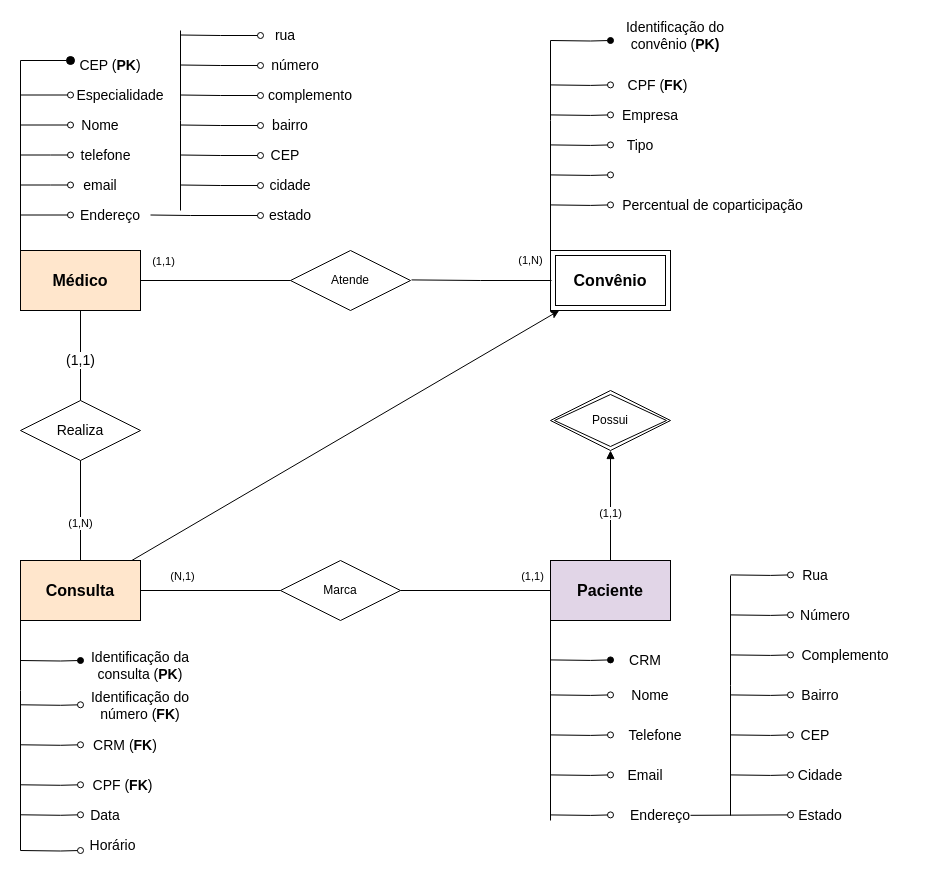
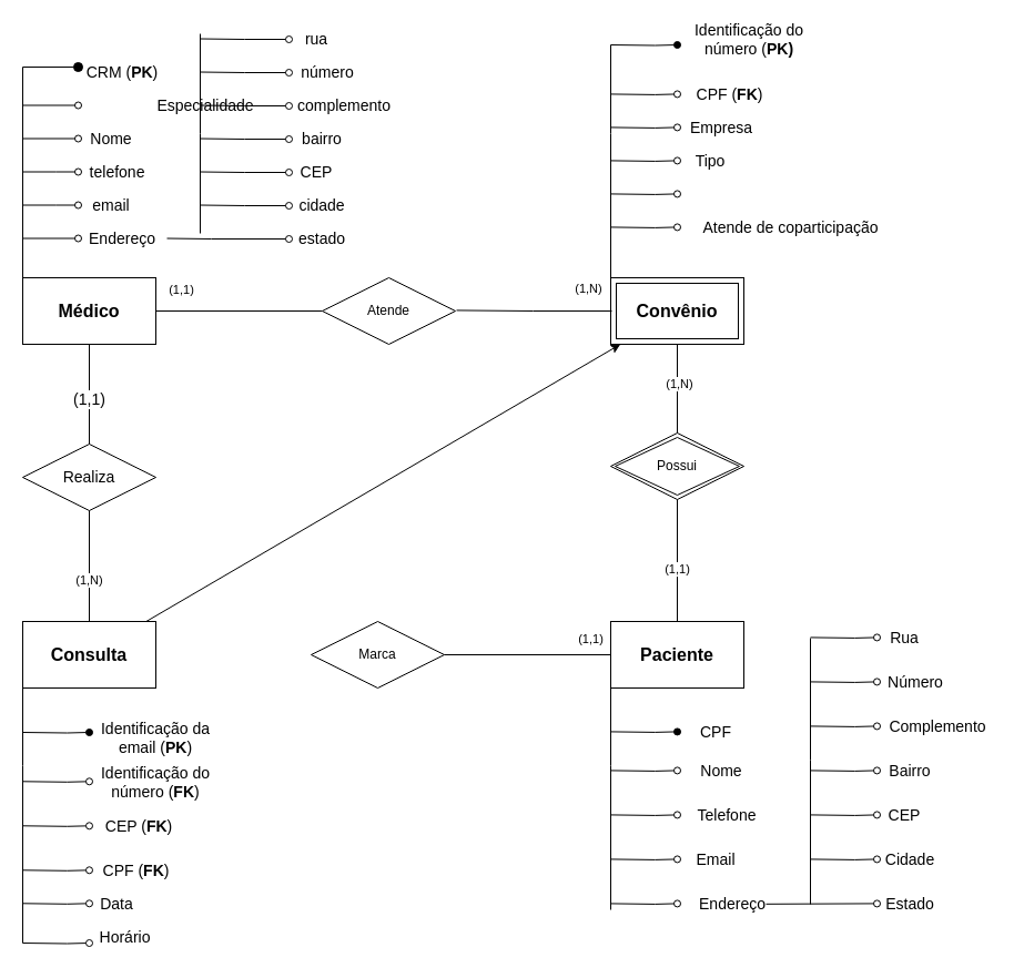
- <mxCell id="74" value="Identificação do&lt;br&gt;convênio (&lt;b&gt;PK)&lt;/b&gt;" style="text;html=1;align=center;verticalAlign=middle;whiteSpace=wrap;rounded=0;fontSize=14;" vertex="1" parent="1"><mxGeometry x="610" y="20" width="130" height="30" as="geometry" /></mxCell>
+ <mxCell id="74" value="Identificação do&lt;br&gt;número (&lt;b&gt;PK)&lt;/b&gt;" style="text;html=1;align=center;verticalAlign=middle;whiteSpace=wrap;rounded=0;fontSize=14;" vertex="1" parent="1"><mxGeometry x="610" y="20" width="130" height="30" as="geometry" /></mxCell>
- <mxCell id="15" value="&lt;font style=&quot;font-size: 14px;&quot;&gt;CEP (&lt;b&gt;PK&lt;/b&gt;)&lt;/font&gt;" style="text;html=1;align=center;verticalAlign=middle;whiteSpace=wrap;rounded=0;" vertex="1" parent="1"><mxGeometry x="75" y="50" width="70" height="30" as="geometry" /></mxCell>
+ <mxCell id="15" value="&lt;font style=&quot;font-size: 14px;&quot;&gt;CRM (&lt;b&gt;PK&lt;/b&gt;)&lt;/font&gt;" style="text;html=1;align=center;verticalAlign=middle;whiteSpace=wrap;rounded=0;" vertex="1" parent="1"><mxGeometry x="75" y="50" width="70" height="30" as="geometry" /></mxCell>
- <mxCell id="14" value="&lt;font style=&quot;font-size: 14px;&quot;&gt;Especialidade&lt;/font&gt;" style="text;html=1;align=center;verticalAlign=middle;whiteSpace=wrap;rounded=0;" vertex="1" parent="1"><mxGeometry x="90" y="80" width="60" height="30" as="geometry" /></mxCell>
+ <mxCell id="14" value="&lt;font style=&quot;font-size: 14px;&quot;&gt;Especialidade&lt;/font&gt;" style="text;html=1;align=center;verticalAlign=middle;whiteSpace=wrap;rounded=0;" vertex="1" parent="1"><mxGeometry x="155" y="80" width="60" height="30" as="geometry" /></mxCell>
- <mxCell id="73" value="Percentual de coparticipação" style="text;html=1;align=center;verticalAlign=middle;whiteSpace=wrap;rounded=0;fontSize=14;" vertex="1" parent="1"><mxGeometry x="620" y="190" width="185" height="30" as="geometry" /></mxCell>
+ <mxCell id="73" value="Atende de coparticipação" style="text;html=1;align=center;verticalAlign=middle;whiteSpace=wrap;rounded=0;fontSize=14;" vertex="1" parent="1"><mxGeometry x="620" y="190" width="185" height="30" as="geometry" /></mxCell>
- <mxCell id="4" value="&lt;h3&gt;&lt;font style=&quot;font-size: 16px;&quot;&gt;Médico&lt;/font&gt;&lt;/h3&gt;" style="rounded=0;whiteSpace=wrap;html=1;fillColor=#ffe6cc;" vertex="1" parent="1"><mxGeometry x="20" y="250" width="120" height="60" as="geometry" /></mxCell>
+ <mxCell id="4" value="&lt;h3&gt;&lt;font style=&quot;font-size: 16px;&quot;&gt;Médico&lt;/font&gt;&lt;/h3&gt;" style="rounded=0;whiteSpace=wrap;html=1;" vertex="1" parent="1"><mxGeometry x="20" y="250" width="120" height="60" as="geometry" /></mxCell>
+ <mxCell id="86" value="" style="endArrow=none;html=1;rounded=0;entryX=0.5;entryY=1;entryDx=0;entryDy=0;exitX=0.5;exitY=0;exitDx=0;exitDy=0;" edge="1" parent="1" source="78" target="77"><mxGeometry width="50" height="50" relative="1" as="geometry"><mxPoint x="490" y="440" as="sourcePoint" /><mxPoint x="490" y="340" as="targetPoint" /></mxGeometry></mxCell>
+ <mxCell id="87" value="(1,N)" style="edgeLabel;html=1;align=center;verticalAlign=middle;resizable=0;points=[];" vertex="1" connectable="0" parent="86"><mxGeometry x="0.121" y="-1" relative="1" as="geometry"><mxPoint as="offset" /></mxGeometry></mxCell>
- <mxCell id="88" value="" style="endArrow=block;html=1;rounded=0;entryX=0.5;entryY=1;entryDx=0;entryDy=0;exitX=0.5;exitY=0;exitDx=0;exitDy=0;" edge="1" parent="1" source="31" target="78"><mxGeometry width="50" height="50" relative="1" as="geometry"><mxPoint x="540" y="550" as="sourcePoint" /><mxPoint x="540" y="450" as="targetPoint" /></mxGeometry></mxCell>
+ <mxCell id="88" value="" style="endArrow=none;html=1;rounded=0;entryX=0.5;entryY=1;entryDx=0;entryDy=0;exitX=0.5;exitY=0;exitDx=0;exitDy=0;" edge="1" parent="1" source="31" target="78"><mxGeometry width="50" height="50" relative="1" as="geometry"><mxPoint x="540" y="550" as="sourcePoint" /><mxPoint x="540" y="450" as="targetPoint" /></mxGeometry></mxCell>
- <mxCell id="33" value="&lt;h3&gt;&lt;font style=&quot;font-size: 16px;&quot;&gt;Consulta&lt;/font&gt;&lt;/h3&gt;" style="rounded=0;whiteSpace=wrap;html=1;fillColor=#ffe6cc;" vertex="1" parent="1"><mxGeometry x="20" y="560" width="120" height="60" as="geometry" /></mxCell>
+ <mxCell id="33" value="&lt;h3&gt;&lt;font style=&quot;font-size: 16px;&quot;&gt;Consulta&lt;/font&gt;&lt;/h3&gt;" style="rounded=0;whiteSpace=wrap;html=1;" vertex="1" parent="1"><mxGeometry x="20" y="560" width="120" height="60" as="geometry" /></mxCell>
- <mxCell id="92" value="" style="endArrow=none;html=1;rounded=0;entryX=0;entryY=0.5;entryDx=0;entryDy=0;exitX=1;exitY=0.5;exitDx=0;exitDy=0;" edge="1" parent="1" source="33" target="81"><mxGeometry width="50" height="50" relative="1" as="geometry"><mxPoint x="200" y="620" as="sourcePoint" /><mxPoint x="200" y="520" as="targetPoint" /></mxGeometry></mxCell>
- <mxCell id="93" value="(N,1)" style="edgeLabel;html=1;align=center;verticalAlign=middle;resizable=0;points=[];" vertex="1" connectable="0" parent="92"><mxGeometry x="0.082" y="5" relative="1" as="geometry"><mxPoint x="-35" y="-10" as="offset" /></mxGeometry></mxCell>
- <mxCell id="31" value="&lt;h3&gt;&lt;font style=&quot;font-size: 16px;&quot;&gt;Paciente&lt;/font&gt;&lt;/h3&gt;" style="rounded=0;whiteSpace=wrap;html=1;fillColor=#e1d5e7;" vertex="1" parent="1"><mxGeometry x="550" y="560" width="120" height="60" as="geometry" /></mxCell>
+ <mxCell id="31" value="&lt;h3&gt;&lt;font style=&quot;font-size: 16px;&quot;&gt;Paciente&lt;/font&gt;&lt;/h3&gt;" style="rounded=0;whiteSpace=wrap;html=1;" vertex="1" parent="1"><mxGeometry x="550" y="560" width="120" height="60" as="geometry" /></mxCell>
- <mxCell id="51" value="CRM" style="text;html=1;align=center;verticalAlign=middle;whiteSpace=wrap;rounded=0;fontSize=14;" vertex="1" parent="1"><mxGeometry x="620" y="645" width="50" height="30" as="geometry" /></mxCell>
+ <mxCell id="51" value="CPF" style="text;html=1;align=center;verticalAlign=middle;whiteSpace=wrap;rounded=0;fontSize=14;" vertex="1" parent="1"><mxGeometry x="620" y="645" width="50" height="30" as="geometry" /></mxCell>
- <mxCell id="37" value="Identificação da consulta (&lt;b&gt;PK&lt;/b&gt;)" style="text;html=1;align=center;verticalAlign=middle;whiteSpace=wrap;rounded=0;fontSize=14;" vertex="1" parent="1"><mxGeometry x="80" y="650" width="120" height="30" as="geometry" /></mxCell>
+ <mxCell id="37" value="Identificação da email (&lt;b&gt;PK&lt;/b&gt;)" style="text;html=1;align=center;verticalAlign=middle;whiteSpace=wrap;rounded=0;fontSize=14;" vertex="1" parent="1"><mxGeometry x="80" y="650" width="120" height="30" as="geometry" /></mxCell>
- <mxCell id="100" value="&lt;font style=&quot;font-size: 14px;&quot;&gt;CRM (&lt;b&gt;FK&lt;/b&gt;)&lt;/font&gt;" style="text;html=1;align=center;verticalAlign=middle;whiteSpace=wrap;rounded=0;" vertex="1" parent="1"><mxGeometry x="90" y="730" width="70" height="30" as="geometry" /></mxCell>
+ <mxCell id="100" value="&lt;font style=&quot;font-size: 14px;&quot;&gt;CEP (&lt;b&gt;FK&lt;/b&gt;)&lt;/font&gt;" style="text;html=1;align=center;verticalAlign=middle;whiteSpace=wrap;rounded=0;" vertex="1" parent="1"><mxGeometry x="90" y="730" width="70" height="30" as="geometry" /></mxCell>
